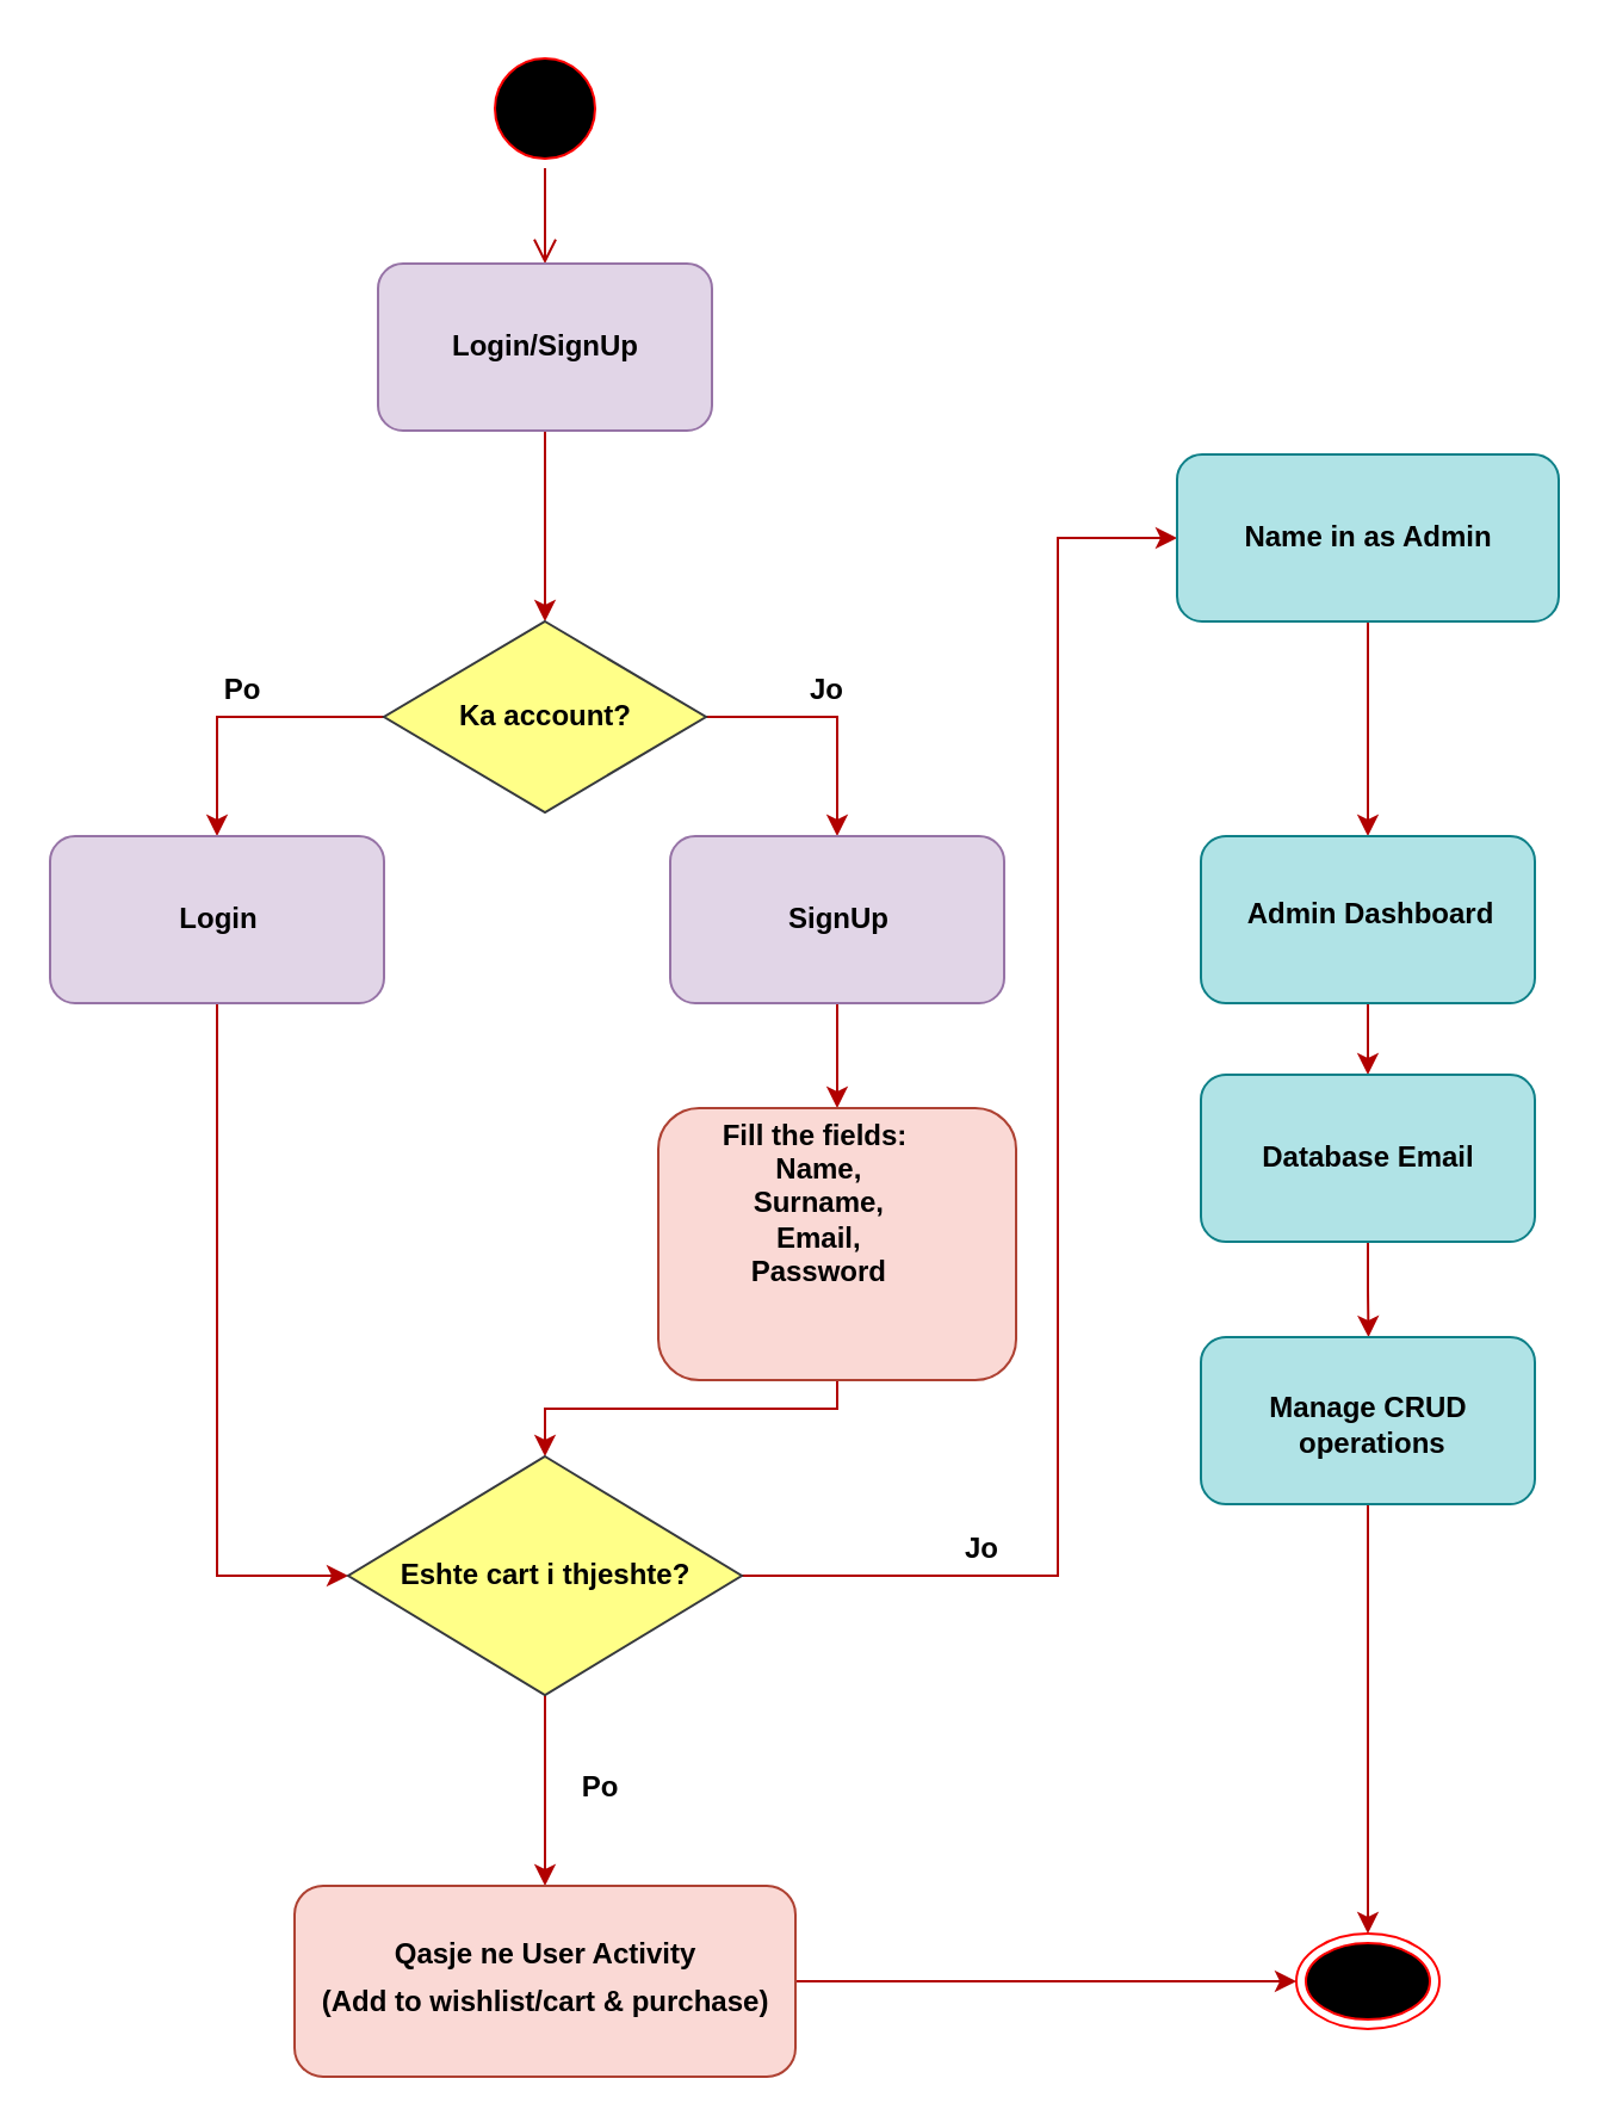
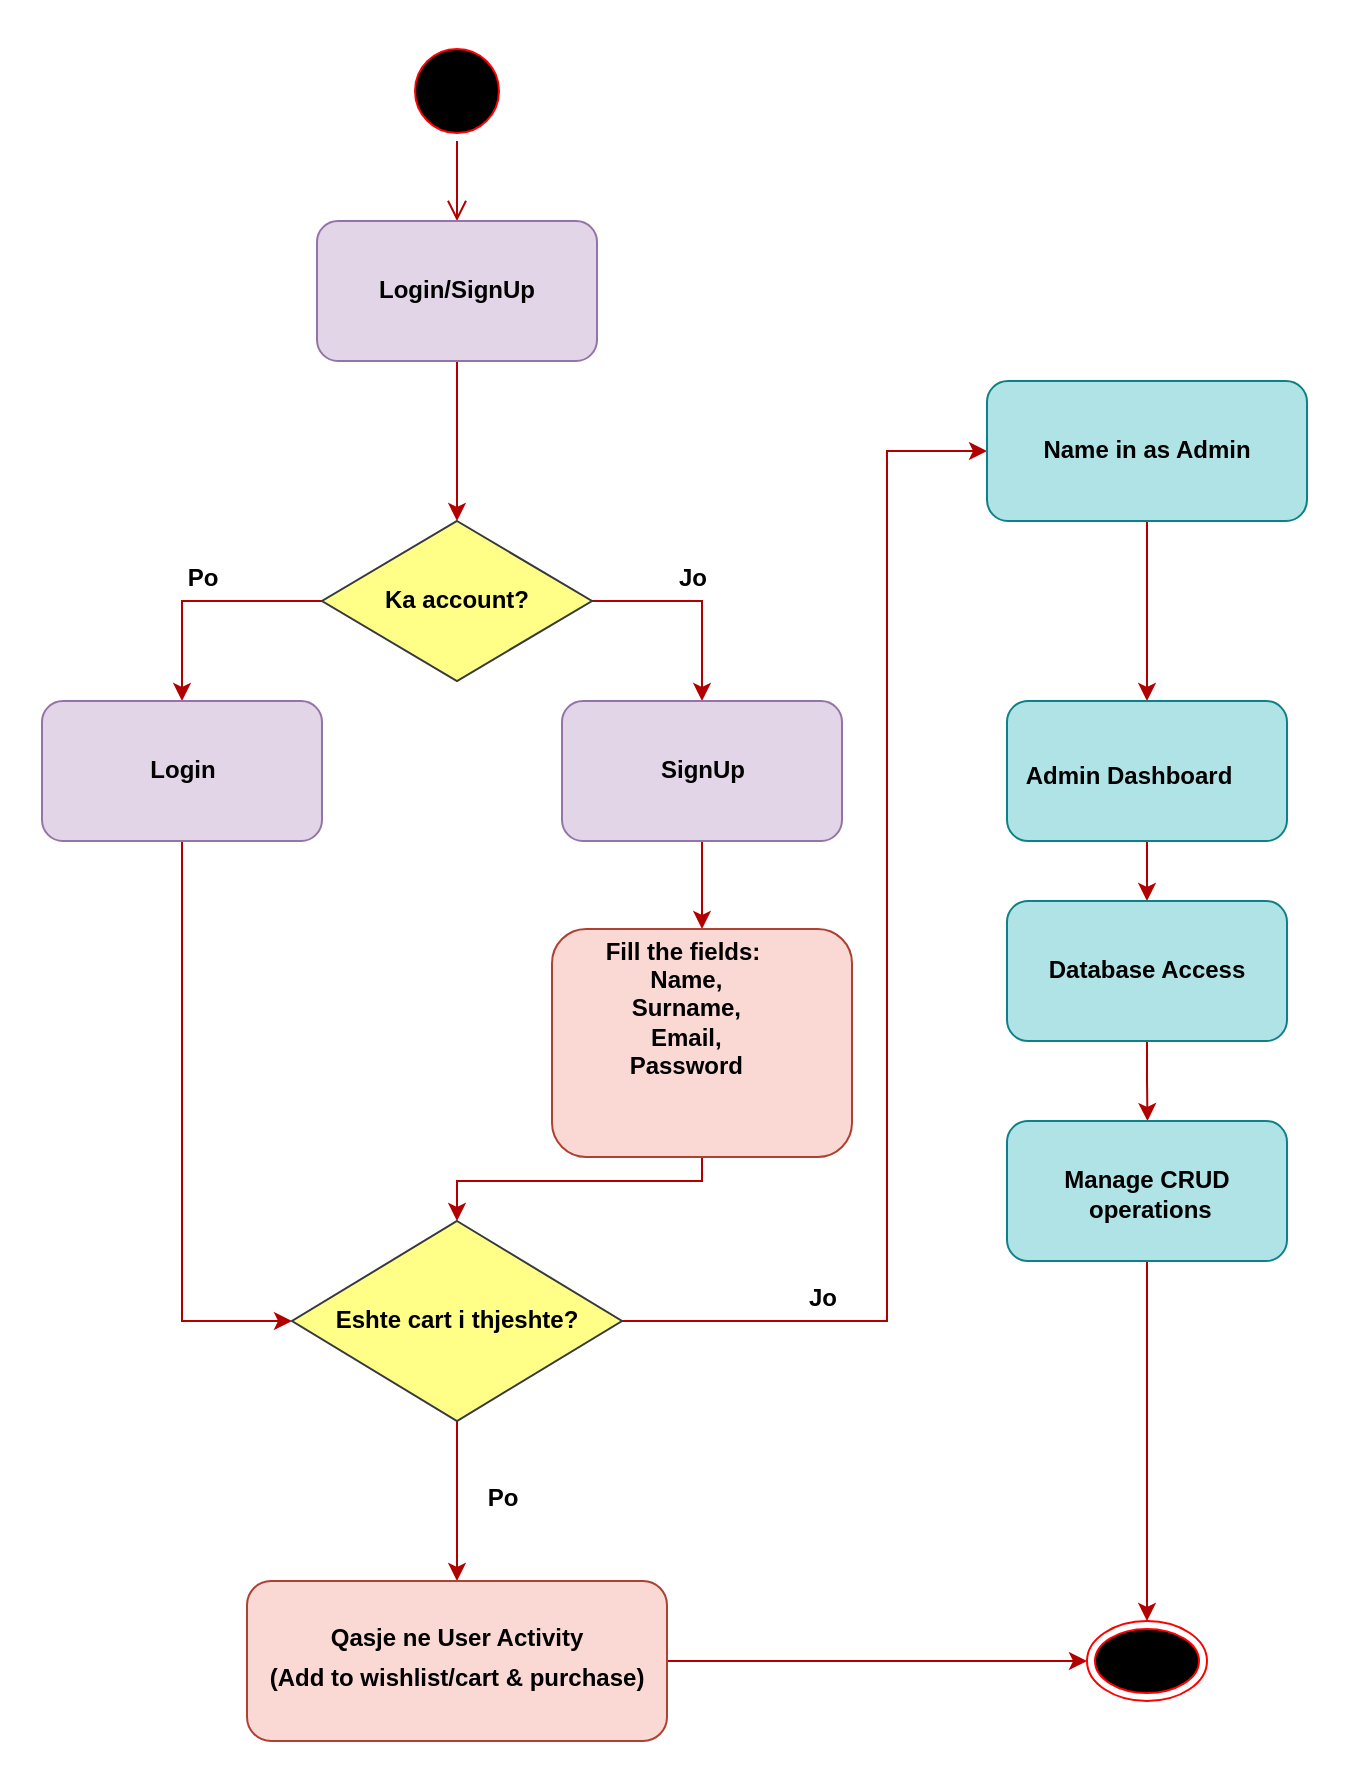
- <mxCell id="39" value="Admin Dashboard" style="text;align=center;fontStyle=1;verticalAlign=middle;spacingLeft=3;spacingRight=3;strokeColor=none;rotatable=0;points=[[0,0.5],[1,0.5]];portConstraint=eastwest;html=1;" vertex="1" parent="1"><mxGeometry x="525.5" y="366" width="97.5" height="34" as="geometry" /></mxCell>
+ <mxCell id="39" value="Admin Dashboard" style="text;align=center;fontStyle=1;verticalAlign=middle;spacingLeft=3;spacingRight=3;strokeColor=none;rotatable=0;points=[[0,0.5],[1,0.5]];portConstraint=eastwest;html=1;" vertex="1" parent="1"><mxGeometry x="515.5" y="371" width="97.5" height="34" as="geometry" /></mxCell>
- <mxCell id="42" value="Database Email" style="text;align=center;fontStyle=1;verticalAlign=middle;spacingLeft=3;spacingRight=3;strokeColor=none;rotatable=0;points=[[0,0.5],[1,0.5]];portConstraint=eastwest;html=1;" vertex="1" parent="1"><mxGeometry x="525.5" y="466" width="95" height="38" as="geometry" /></mxCell>
+ <mxCell id="42" value="Database Access" style="text;align=center;fontStyle=1;verticalAlign=middle;spacingLeft=3;spacingRight=3;strokeColor=none;rotatable=0;points=[[0,0.5],[1,0.5]];portConstraint=eastwest;html=1;" vertex="1" parent="1"><mxGeometry x="525.5" y="466" width="95" height="38" as="geometry" /></mxCell>
